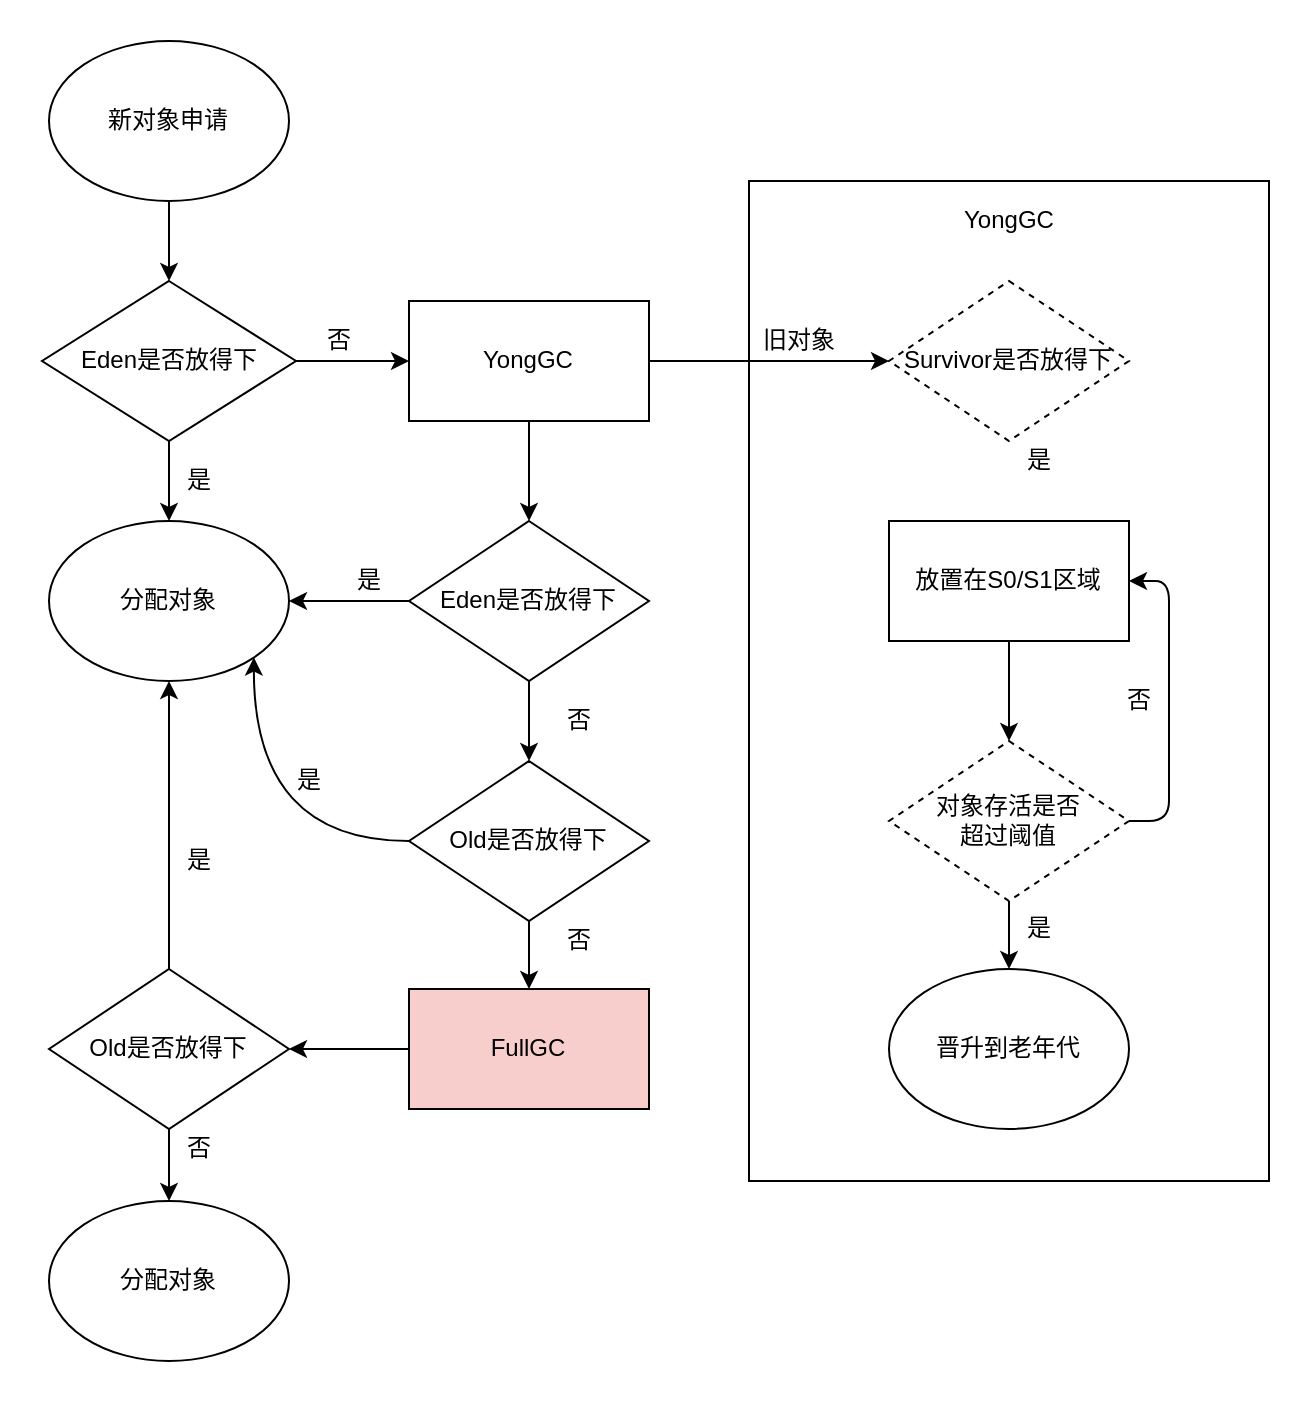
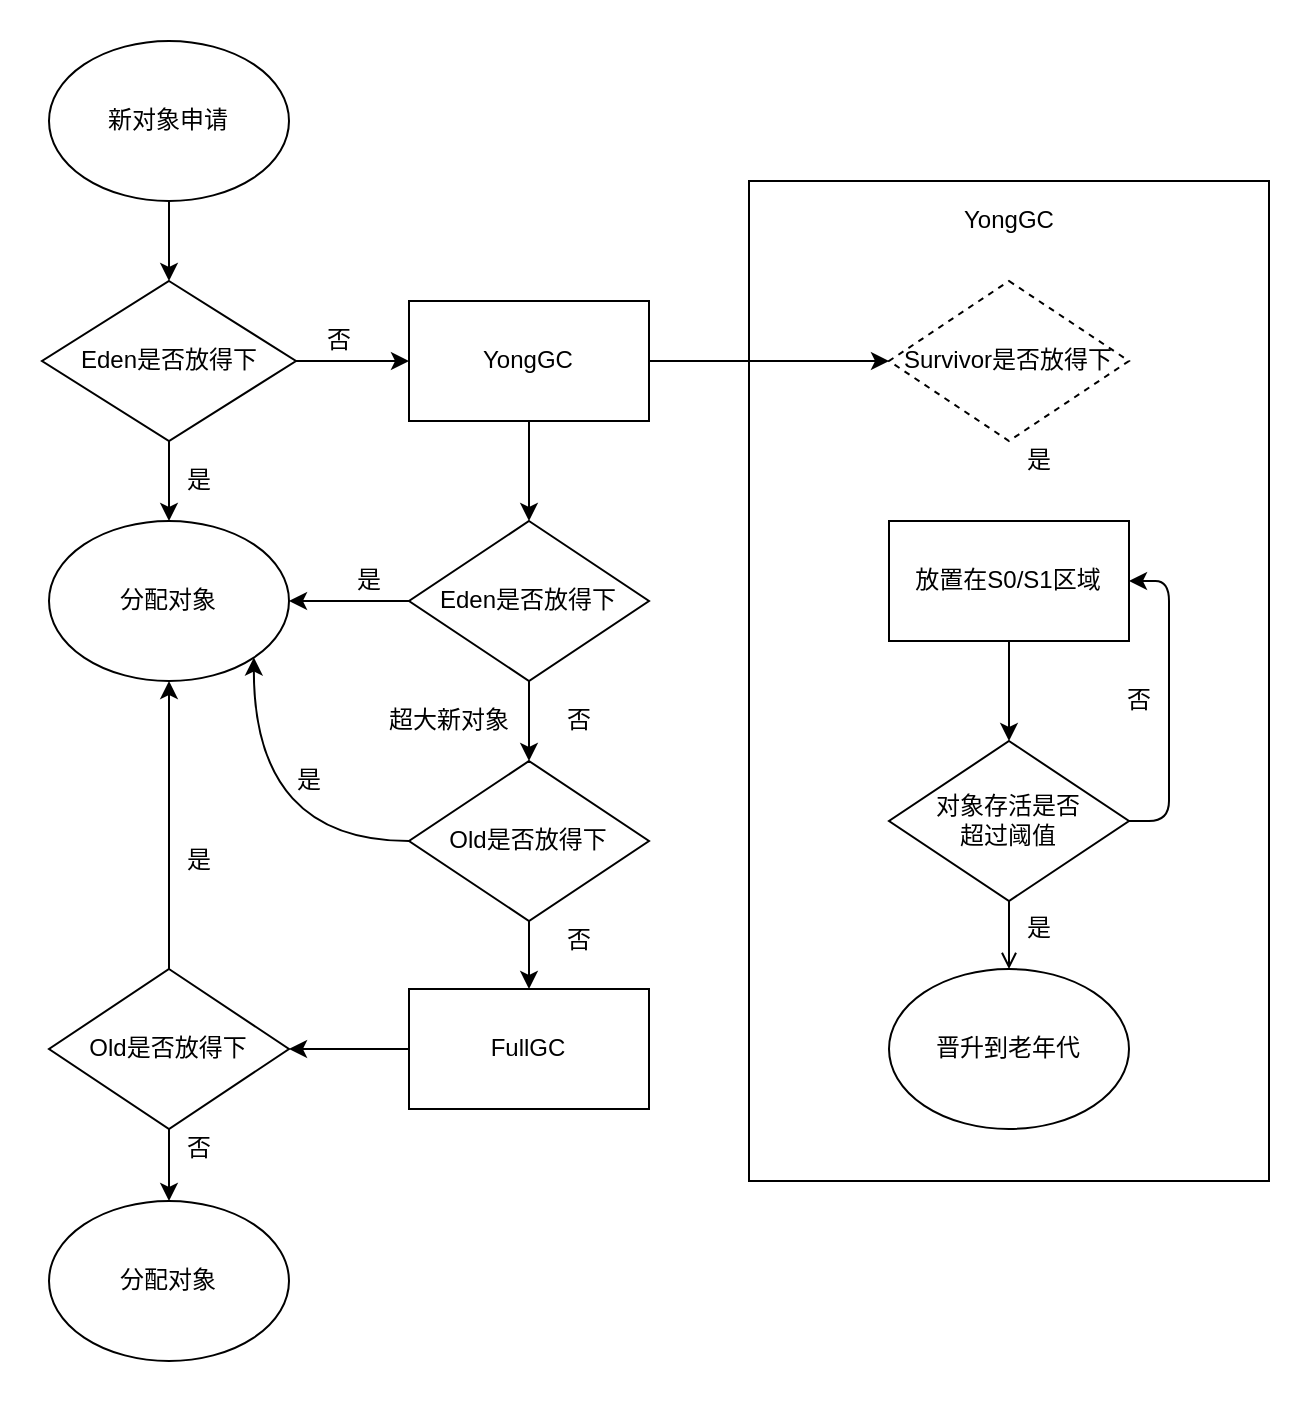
- <mxCell id="37" value="旧对象" style="text;html=1;align=center;verticalAlign=middle;resizable=0;points=[];;autosize=1;" vertex="1" parent="1"><mxGeometry x="374" y="160" width="50" height="20" as="geometry" /></mxCell>
+ <mxCell id="19" value="超大新对象" style="text;html=1;align=center;verticalAlign=middle;resizable=0;points=[];;autosize=1;" vertex="1" parent="1"><mxGeometry x="184" y="350" width="80" height="20" as="geometry" /></mxCell>
- <mxCell id="41" value="对象存活是否&lt;br&gt;超过阈值" style="rhombus;whiteSpace=wrap;html=1;dashed=1;" vertex="1" parent="1"><mxGeometry x="444" y="370" width="120" height="80" as="geometry" /></mxCell>
+ <mxCell id="41" value="对象存活是否&lt;br&gt;超过阈值" style="rhombus;whiteSpace=wrap;html=1;" vertex="1" parent="1"><mxGeometry x="444" y="370" width="120" height="80" as="geometry" /></mxCell>
- <mxCell id="40" value="" style="edgeStyle=orthogonalEdgeStyle;rounded=1;orthogonalLoop=1;jettySize=auto;html=1;" edge="1" parent="1" source="41" target="42"><mxGeometry relative="1" as="geometry" /></mxCell>
+ <mxCell id="40" value="" style="edgeStyle=orthogonalEdgeStyle;rounded=1;orthogonalLoop=1;jettySize=auto;html=1;endArrow=open;" edge="1" parent="1" source="41" target="42"><mxGeometry relative="1" as="geometry" /></mxCell>
- <mxCell id="23" value="FullGC" style="rounded=0;whiteSpace=wrap;html=1;fillColor=#f8cecc;" vertex="1" parent="1"><mxGeometry x="204" y="494" width="120" height="60" as="geometry" /></mxCell>
+ <mxCell id="23" value="FullGC" style="rounded=0;whiteSpace=wrap;html=1;" vertex="1" parent="1"><mxGeometry x="204" y="494" width="120" height="60" as="geometry" /></mxCell>
